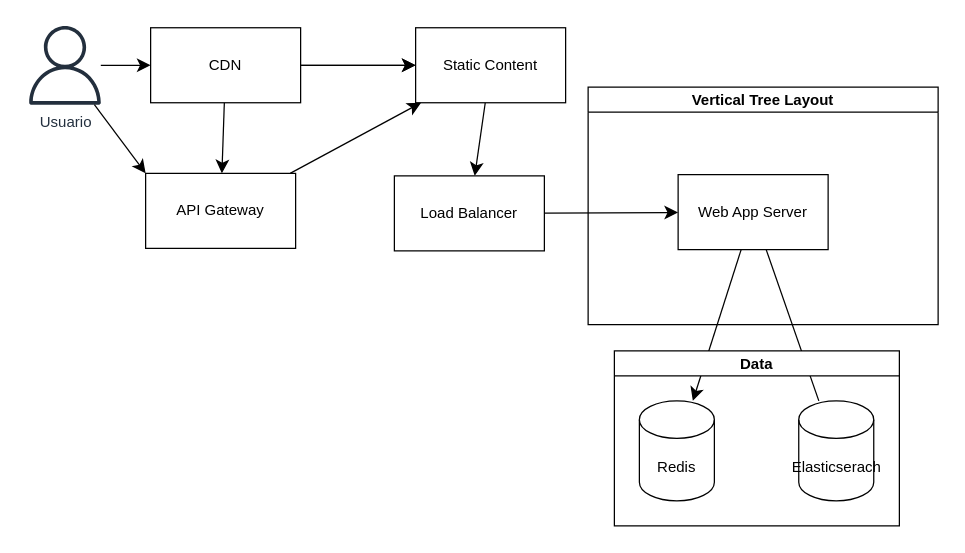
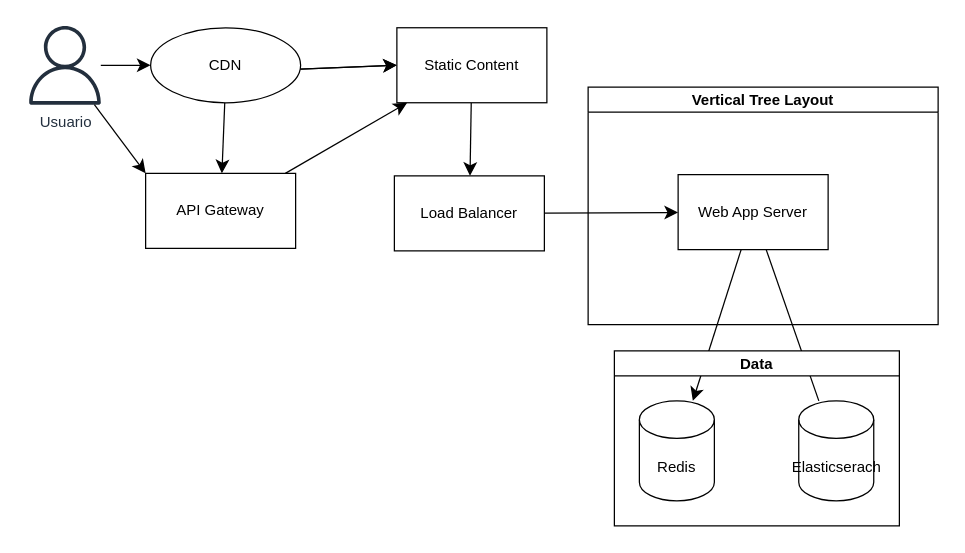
- <mxCell id="7" value="CDN" style="rounded=0;whiteSpace=wrap;html=1;" vertex="1" parent="1"><mxGeometry x="120" y="21.5" width="120" height="60" as="geometry" /></mxCell>
+ <mxCell id="7" value="CDN" style="ellipse;whiteSpace=wrap;html=1;" vertex="1" parent="1"><mxGeometry x="120" y="21.5" width="120" height="60" as="geometry" /></mxCell>
- <mxCell id="9" value="Static Content" style="rounded=0;whiteSpace=wrap;html=1;" vertex="1" parent="1"><mxGeometry x="332" y="21.5" width="120" height="60" as="geometry" /></mxCell>
+ <mxCell id="9" value="Static Content" style="rounded=0;whiteSpace=wrap;html=1;" vertex="1" parent="1"><mxGeometry x="317" y="21.5" width="120" height="60" as="geometry" /></mxCell>
